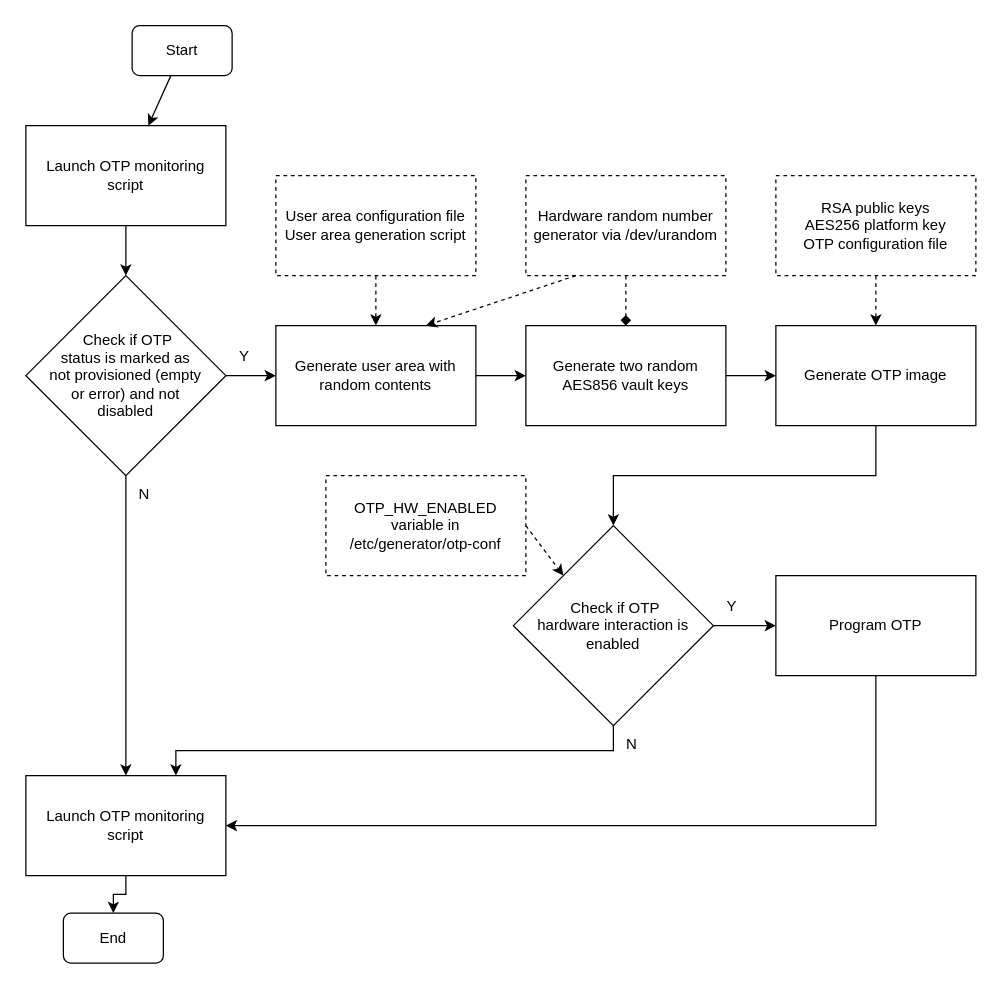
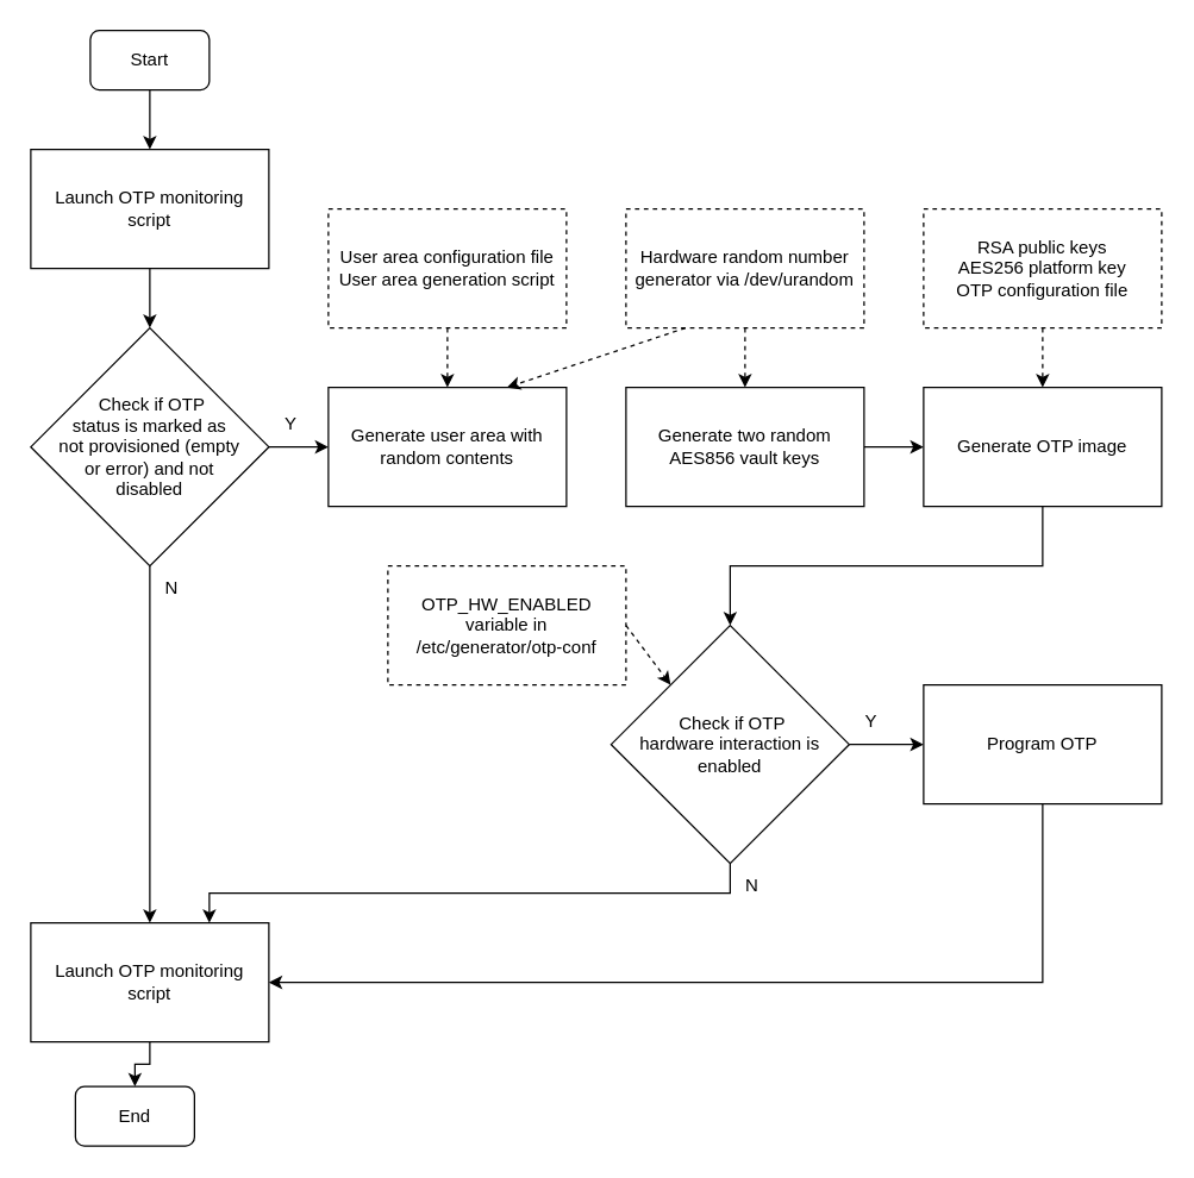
- <mxCell id="3" value="Start" style="rounded=1;whiteSpace=wrap;html=1;" parent="1" vertex="1"><mxGeometry x="105" y="20" width="80" height="40" as="geometry" /></mxCell>
+ <mxCell id="3" value="Start" style="rounded=1;whiteSpace=wrap;html=1;" parent="1" vertex="1"><mxGeometry x="60" y="20" width="80" height="40" as="geometry" /></mxCell>
- <mxCell id="35" value="" style="edgeStyle=none;html=1;dashed=1;exitX=0.5;exitY=1;exitDx=0;exitDy=0;endArrow=diamond;" edge="1" parent="1" source="33" target="12"><mxGeometry relative="1" as="geometry"><mxPoint x="310" y="230" as="sourcePoint" /><mxPoint x="310" y="270" as="targetPoint" /></mxGeometry></mxCell>
+ <mxCell id="35" value="" style="edgeStyle=none;html=1;dashed=1;exitX=0.5;exitY=1;exitDx=0;exitDy=0;" edge="1" parent="1" source="33" target="12"><mxGeometry relative="1" as="geometry"><mxPoint x="310" y="230" as="sourcePoint" /><mxPoint x="310" y="270" as="targetPoint" /></mxGeometry></mxCell>
- <mxCell id="9" value="" style="edgeStyle=none;html=1;" parent="1" source="10" target="12" edge="1"><mxGeometry relative="1" as="geometry" /></mxCell>
